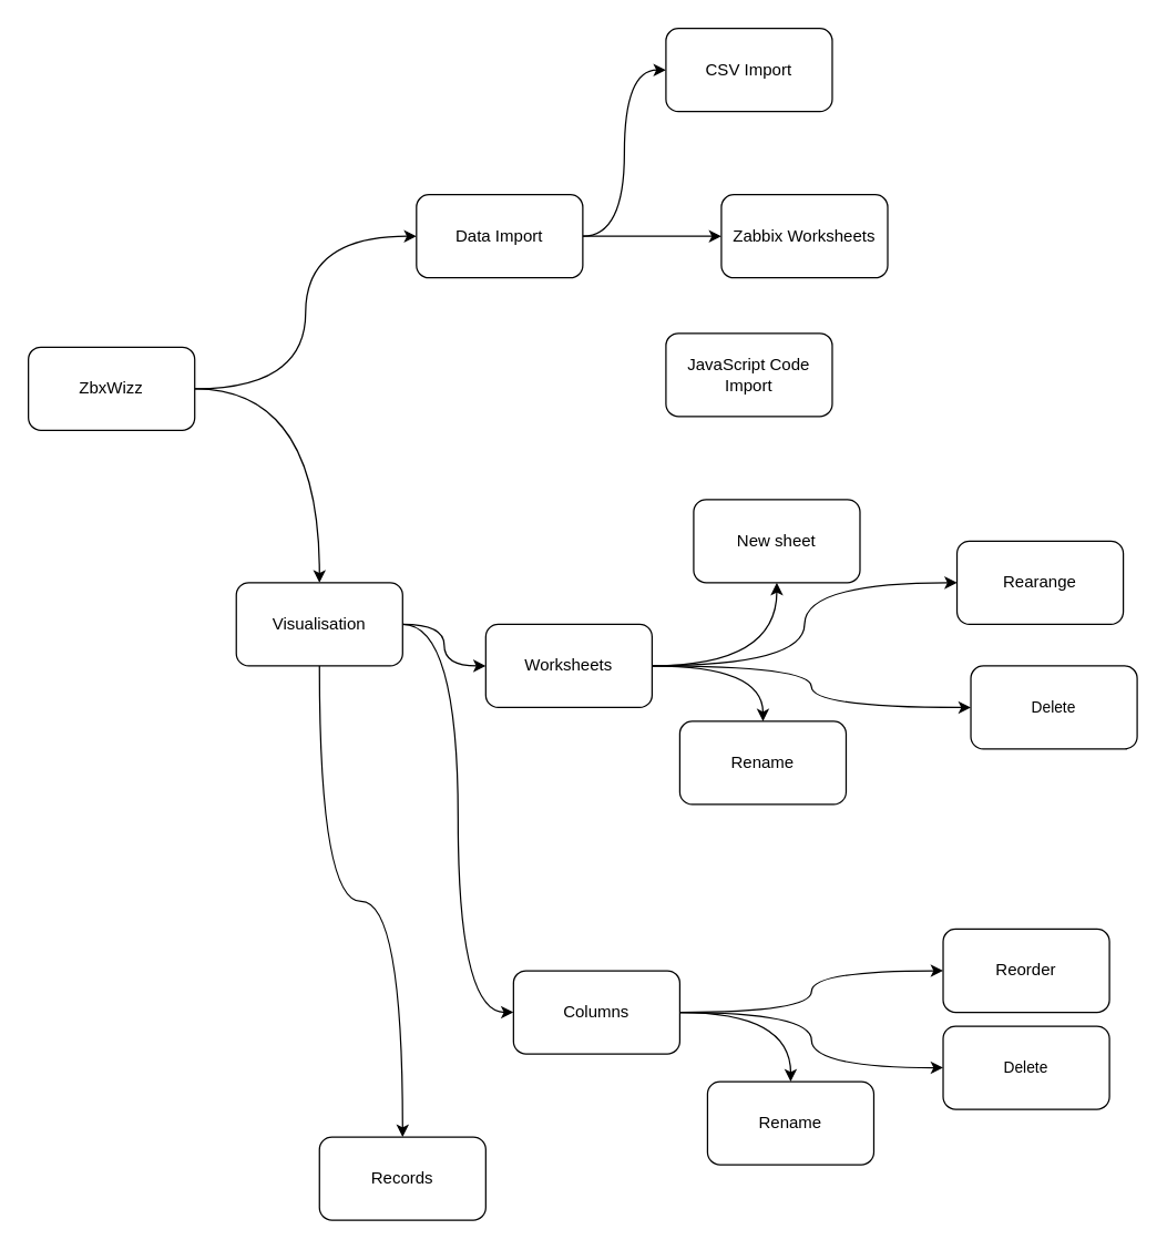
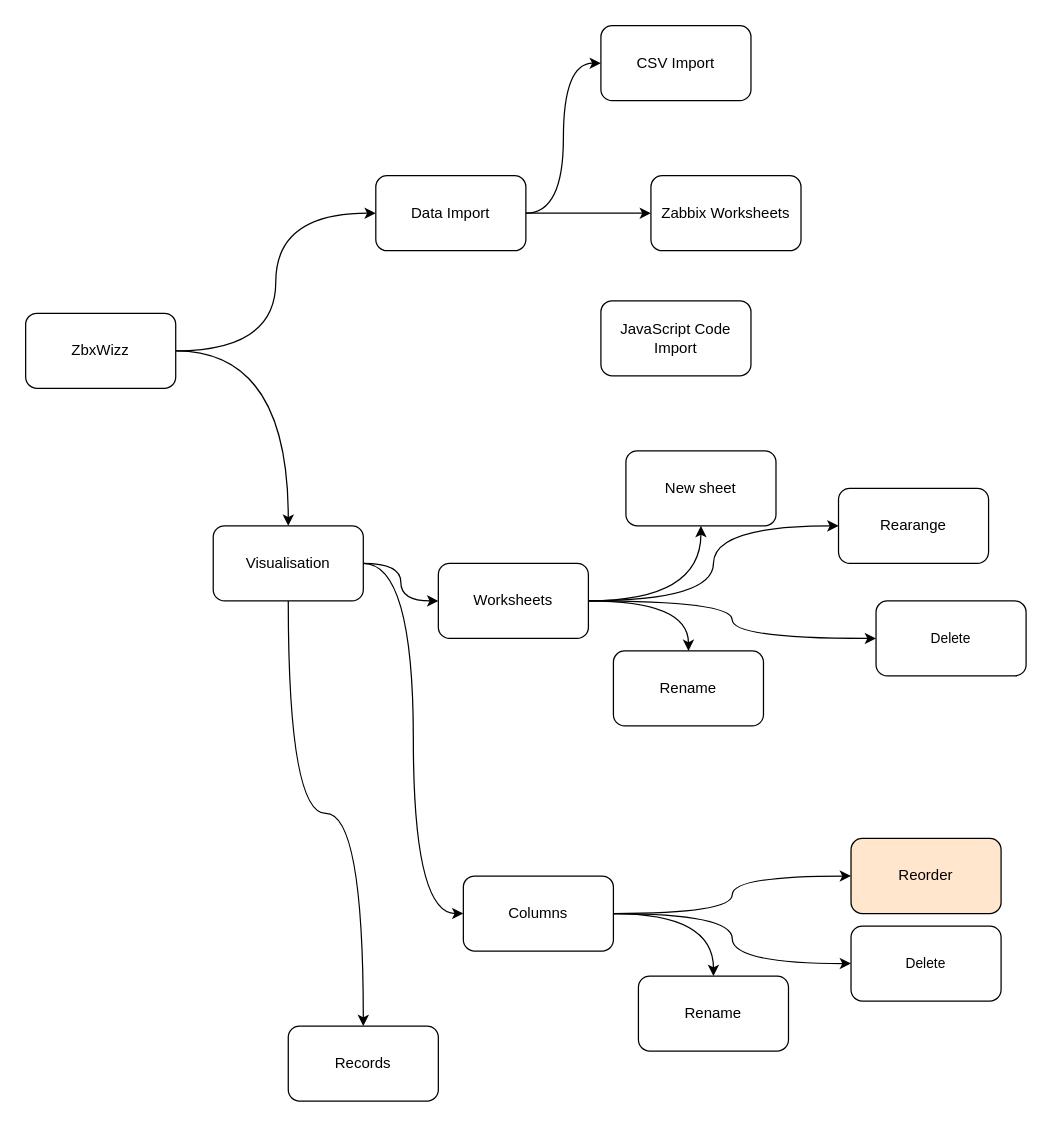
- <mxCell id="19" value="Rearange" style="rounded=1;whiteSpace=wrap;html=1;" vertex="1" parent="1"><mxGeometry x="690" y="390" width="120" height="60" as="geometry" /></mxCell>
+ <mxCell id="19" value="Rearange" style="rounded=1;whiteSpace=wrap;html=1;" vertex="1" parent="1"><mxGeometry x="670" y="390" width="120" height="60" as="geometry" /></mxCell>
- <mxCell id="28" value="Reorder" style="rounded=1;whiteSpace=wrap;html=1;" vertex="1" parent="1"><mxGeometry x="680" y="670" width="120" height="60" as="geometry" /></mxCell>
+ <mxCell id="28" value="Reorder" style="rounded=1;whiteSpace=wrap;html=1;fillColor=#ffe6cc;" vertex="1" parent="1"><mxGeometry x="680" y="670" width="120" height="60" as="geometry" /></mxCell>
